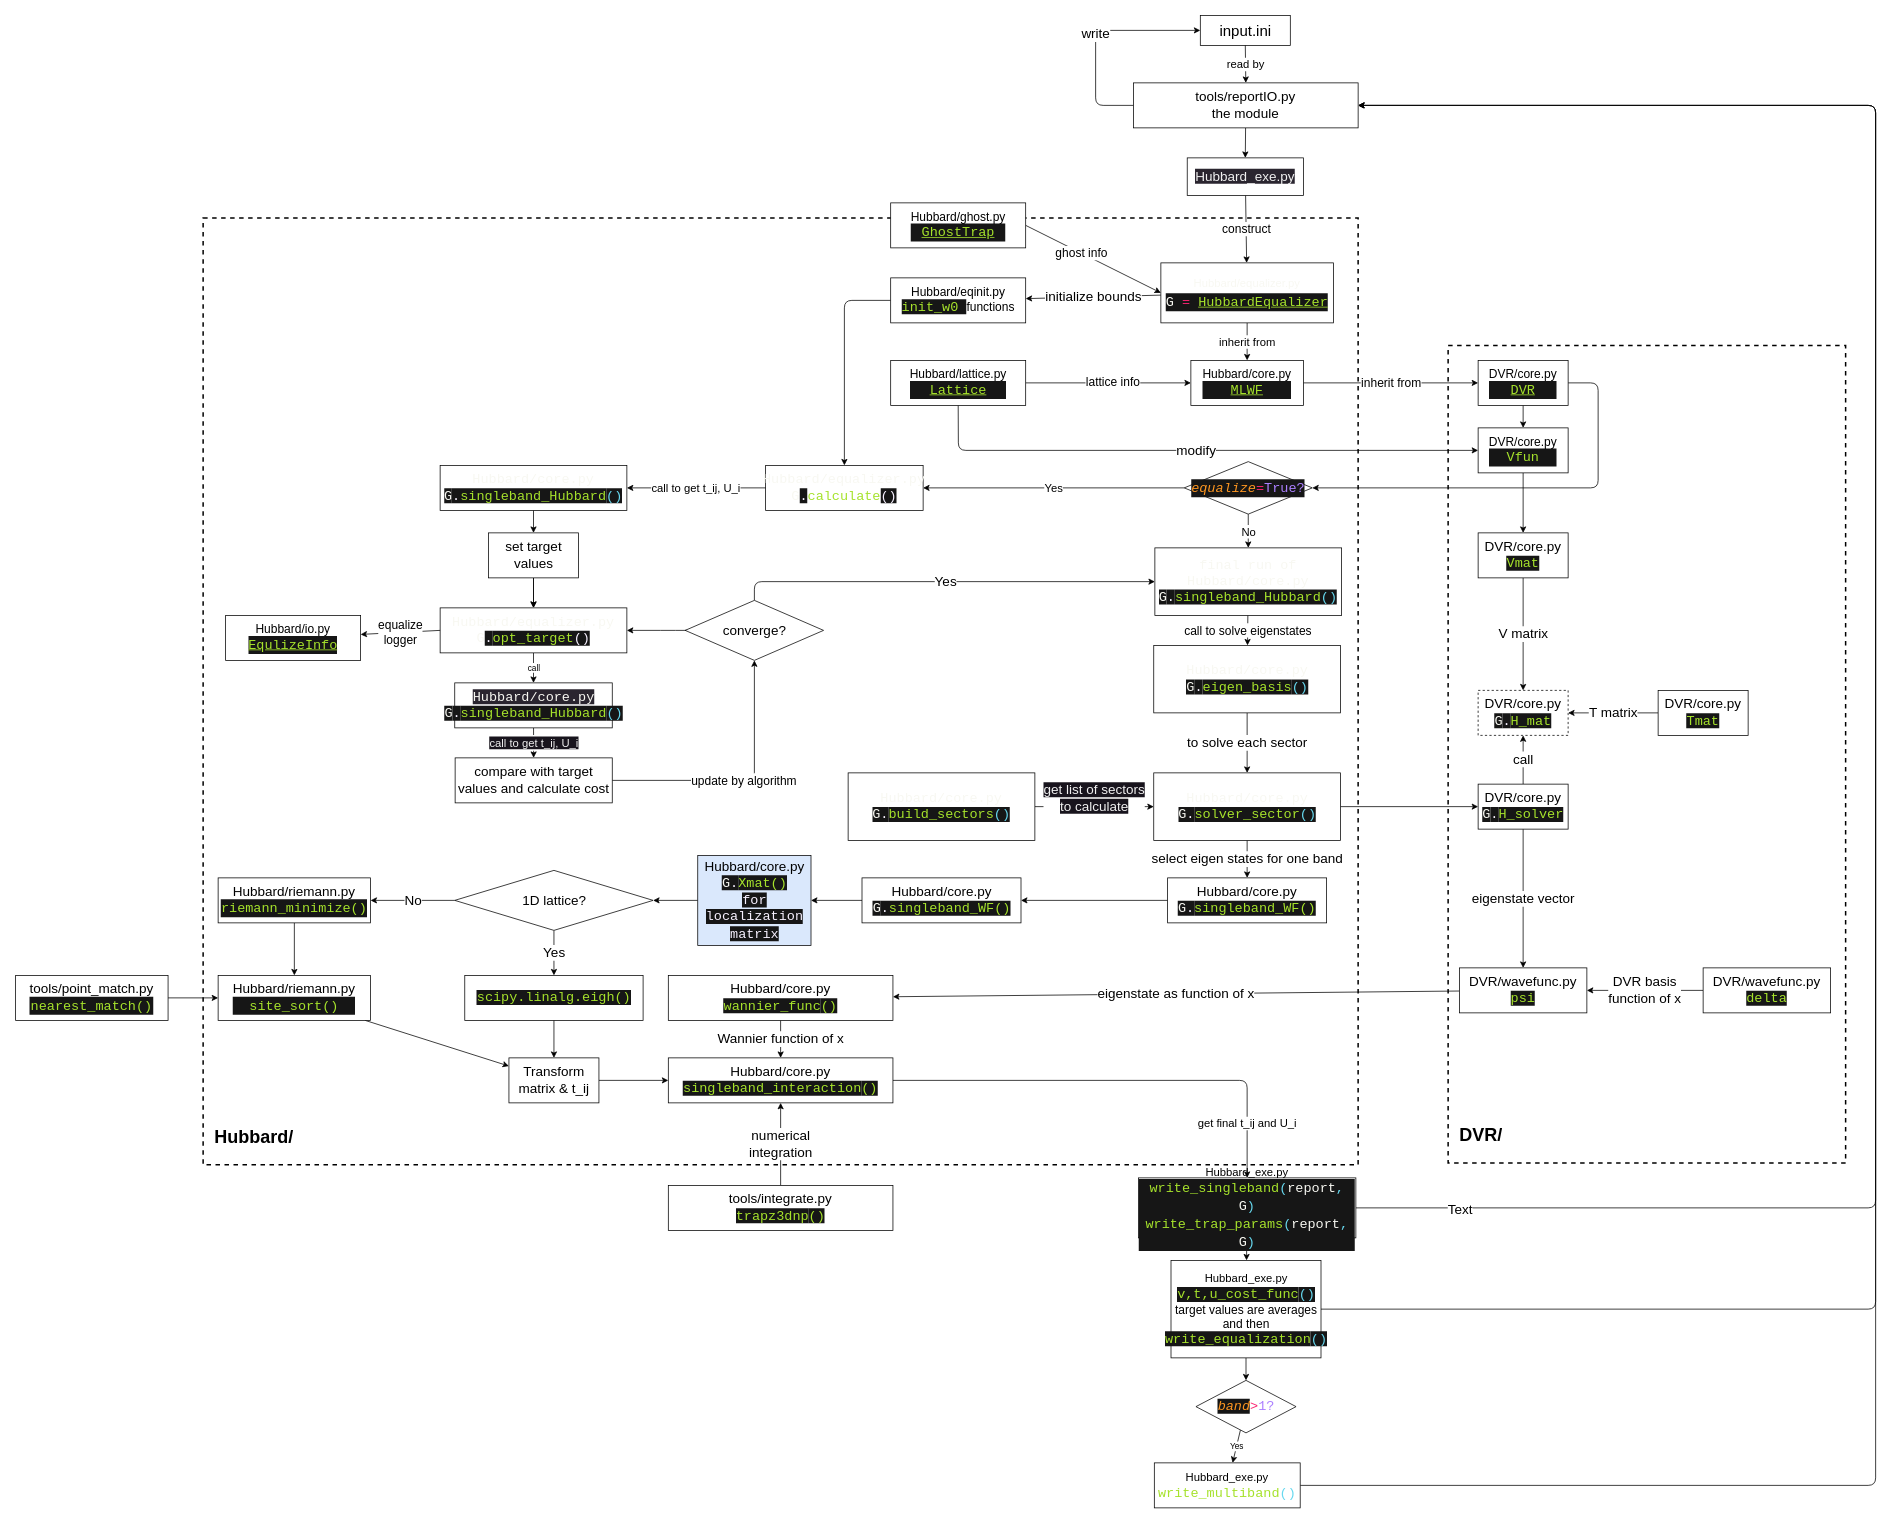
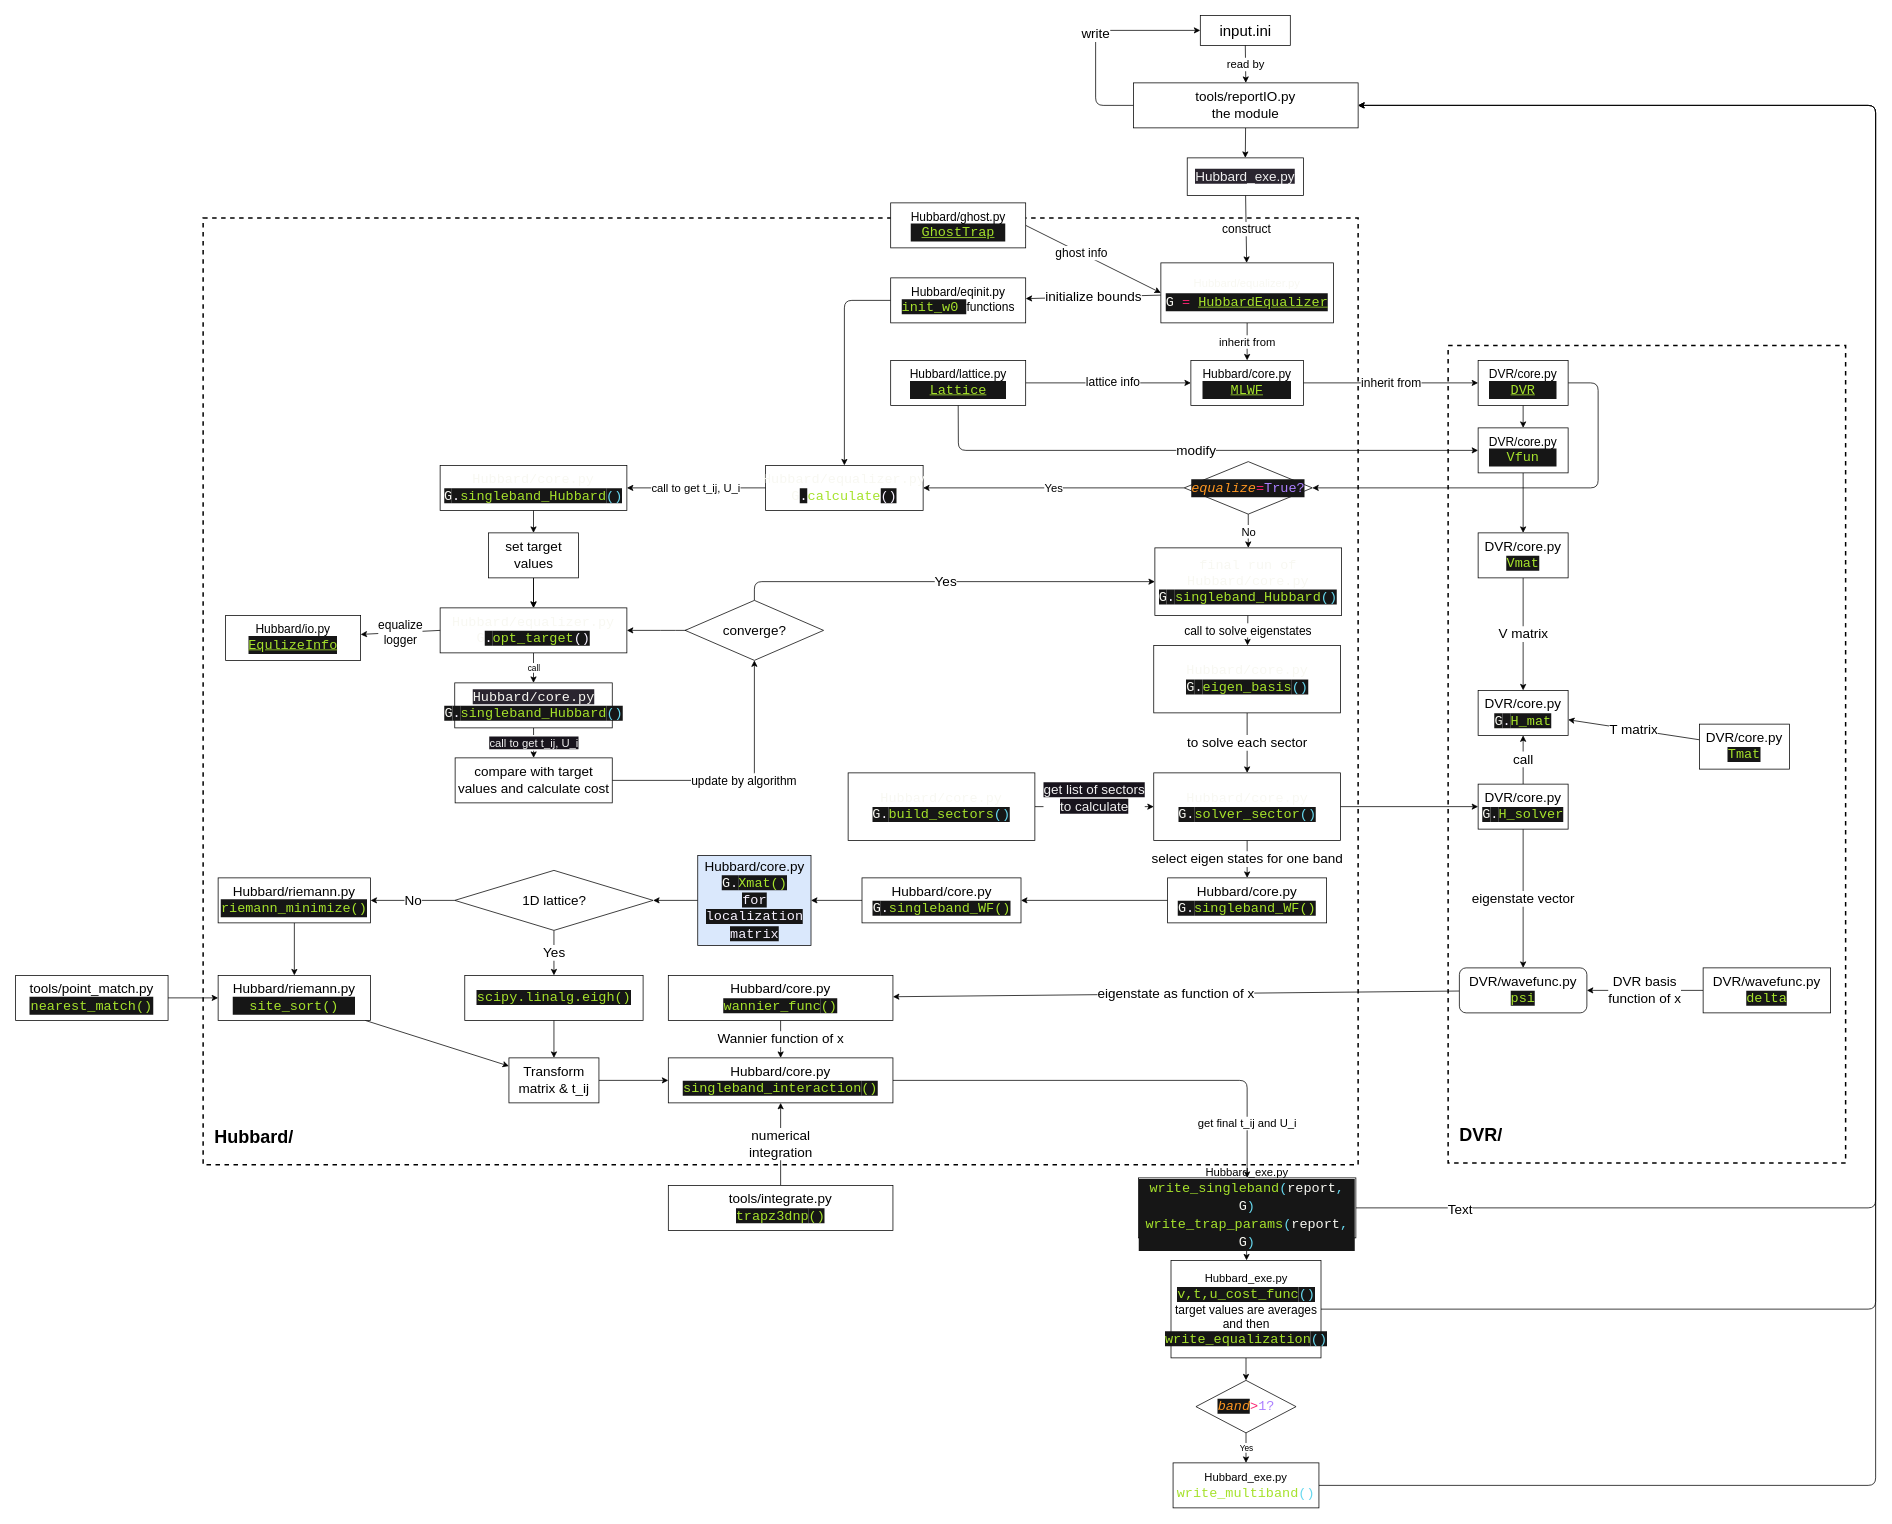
- <mxCell id="70" value="DVR/core.py&lt;span style=&quot;background-color: rgb(42, 37, 47);&quot;&gt;&lt;br&gt;&lt;/span&gt;&lt;span style=&quot;background-color: rgb(22, 22, 22); font-family: Consolas, &amp;quot;Courier New&amp;quot;, monospace; color: rgb(248, 248, 242);&quot;&gt;G&lt;/span&gt;&lt;span style=&quot;background-color: rgb(22, 22, 22); color: rgb(247, 241, 255); font-family: Consolas, &amp;quot;Courier New&amp;quot;, monospace;&quot;&gt;.&lt;/span&gt;&lt;span style=&quot;color: rgb(166, 226, 44); background-color: rgb(22, 22, 22); font-family: Consolas, &amp;quot;Courier New&amp;quot;, monospace;&quot;&gt;H_mat&lt;/span&gt;" style="rounded=0;whiteSpace=wrap;html=1;fontSize=18;dashed=1;" vertex="1" parent="1"><mxGeometry x="1970" y="920" width="120" height="60" as="geometry" /></mxCell>
+ <mxCell id="70" value="DVR/core.py&lt;span style=&quot;background-color: rgb(42, 37, 47);&quot;&gt;&lt;br&gt;&lt;/span&gt;&lt;span style=&quot;background-color: rgb(22, 22, 22); font-family: Consolas, &amp;quot;Courier New&amp;quot;, monospace; color: rgb(248, 248, 242);&quot;&gt;G&lt;/span&gt;&lt;span style=&quot;background-color: rgb(22, 22, 22); color: rgb(247, 241, 255); font-family: Consolas, &amp;quot;Courier New&amp;quot;, monospace;&quot;&gt;.&lt;/span&gt;&lt;span style=&quot;color: rgb(166, 226, 44); background-color: rgb(22, 22, 22); font-family: Consolas, &amp;quot;Courier New&amp;quot;, monospace;&quot;&gt;H_mat&lt;/span&gt;" style="rounded=0;whiteSpace=wrap;html=1;fontSize=18;" vertex="1" parent="1"><mxGeometry x="1970" y="920" width="120" height="60" as="geometry" /></mxCell>
- <mxCell id="74" value="DVR/core.py&lt;br&gt;&lt;span style=&quot;color: rgb(166, 226, 44); font-family: Consolas, &amp;quot;Courier New&amp;quot;, monospace; background-color: rgb(22, 22, 22);&quot;&gt;Tmat&lt;/span&gt;" style="rounded=0;whiteSpace=wrap;html=1;fontSize=18;" vertex="1" parent="1"><mxGeometry x="2210" y="920" width="120" height="60" as="geometry" /></mxCell>
+ <mxCell id="74" value="DVR/core.py&lt;br&gt;&lt;span style=&quot;color: rgb(166, 226, 44); font-family: Consolas, &amp;quot;Courier New&amp;quot;, monospace; background-color: rgb(22, 22, 22);&quot;&gt;Tmat&lt;/span&gt;" style="rounded=0;whiteSpace=wrap;html=1;fontSize=18;" vertex="1" parent="1"><mxGeometry x="2265" y="965" width="120" height="60" as="geometry" /></mxCell>
- <mxCell id="98" value="DVR/wavefunc.py&lt;br&gt;&lt;span style=&quot;background-color: rgb(22, 22, 22); font-family: Consolas, &amp;quot;Courier New&amp;quot;, monospace;&quot;&gt;&lt;font color=&quot;#a6e22c&quot;&gt;psi&lt;/font&gt;&lt;/span&gt;&lt;span style=&quot;background-color: rgb(22, 22, 22); color: rgb(247, 241, 255); font-family: Consolas, &amp;quot;Courier New&amp;quot;, monospace;&quot;&gt;&lt;br&gt;&lt;/span&gt;" style="rounded=0;whiteSpace=wrap;html=1;fontSize=18;" vertex="1" parent="1"><mxGeometry x="1945" y="1290" width="170" height="60" as="geometry" /></mxCell>
+ <mxCell id="98" value="DVR/wavefunc.py&lt;br&gt;&lt;span style=&quot;background-color: rgb(22, 22, 22); font-family: Consolas, &amp;quot;Courier New&amp;quot;, monospace;&quot;&gt;&lt;font color=&quot;#a6e22c&quot;&gt;psi&lt;/font&gt;&lt;/span&gt;&lt;span style=&quot;background-color: rgb(22, 22, 22); color: rgb(247, 241, 255); font-family: Consolas, &amp;quot;Courier New&amp;quot;, monospace;&quot;&gt;&lt;br&gt;&lt;/span&gt;" style="whiteSpace=wrap;html=1;fontSize=18;rounded=1;" vertex="1" parent="1"><mxGeometry x="1945" y="1290" width="170" height="60" as="geometry" /></mxCell>
- <mxCell id="25" value="&lt;span style=&quot;font-size: 15px;&quot;&gt;Hubbard_exe.py&lt;/span&gt;&lt;span style=&quot;color: rgb(166, 226, 44); background-color: rgb(22, 22, 22); font-family: Consolas, &amp;quot;Courier New&amp;quot;, monospace; font-size: 18px;&quot;&gt;&lt;br&gt;&lt;/span&gt;&lt;span style=&quot;font-family: Consolas, &amp;quot;Courier New&amp;quot;, monospace; font-size: 18px; color: rgb(166, 226, 44);&quot;&gt;write_multiband&lt;/span&gt;&lt;span style=&quot;font-family: Consolas, &amp;quot;Courier New&amp;quot;, monospace; font-size: 18px; color: rgb(103, 216, 239);&quot;&gt;(&lt;/span&gt;&lt;span style=&quot;font-family: Consolas, &amp;quot;Courier New&amp;quot;, monospace; font-size: 18px; color: rgb(103, 216, 239);&quot;&gt;)&lt;/span&gt;" style="whiteSpace=wrap;html=1;rounded=0;" parent="1" vertex="1"><mxGeometry x="1538.25" y="1950" width="194.5" height="60" as="geometry" /></mxCell>
+ <mxCell id="25" value="&lt;span style=&quot;font-size: 15px;&quot;&gt;Hubbard_exe.py&lt;/span&gt;&lt;span style=&quot;color: rgb(166, 226, 44); background-color: rgb(22, 22, 22); font-family: Consolas, &amp;quot;Courier New&amp;quot;, monospace; font-size: 18px;&quot;&gt;&lt;br&gt;&lt;/span&gt;&lt;span style=&quot;font-family: Consolas, &amp;quot;Courier New&amp;quot;, monospace; font-size: 18px; color: rgb(166, 226, 44);&quot;&gt;write_multiband&lt;/span&gt;&lt;span style=&quot;font-family: Consolas, &amp;quot;Courier New&amp;quot;, monospace; font-size: 18px; color: rgb(103, 216, 239);&quot;&gt;(&lt;/span&gt;&lt;span style=&quot;font-family: Consolas, &amp;quot;Courier New&amp;quot;, monospace; font-size: 18px; color: rgb(103, 216, 239);&quot;&gt;)&lt;/span&gt;" style="whiteSpace=wrap;html=1;rounded=0;" parent="1" vertex="1"><mxGeometry x="1563.25" y="1950" width="194.5" height="60" as="geometry" /></mxCell>
